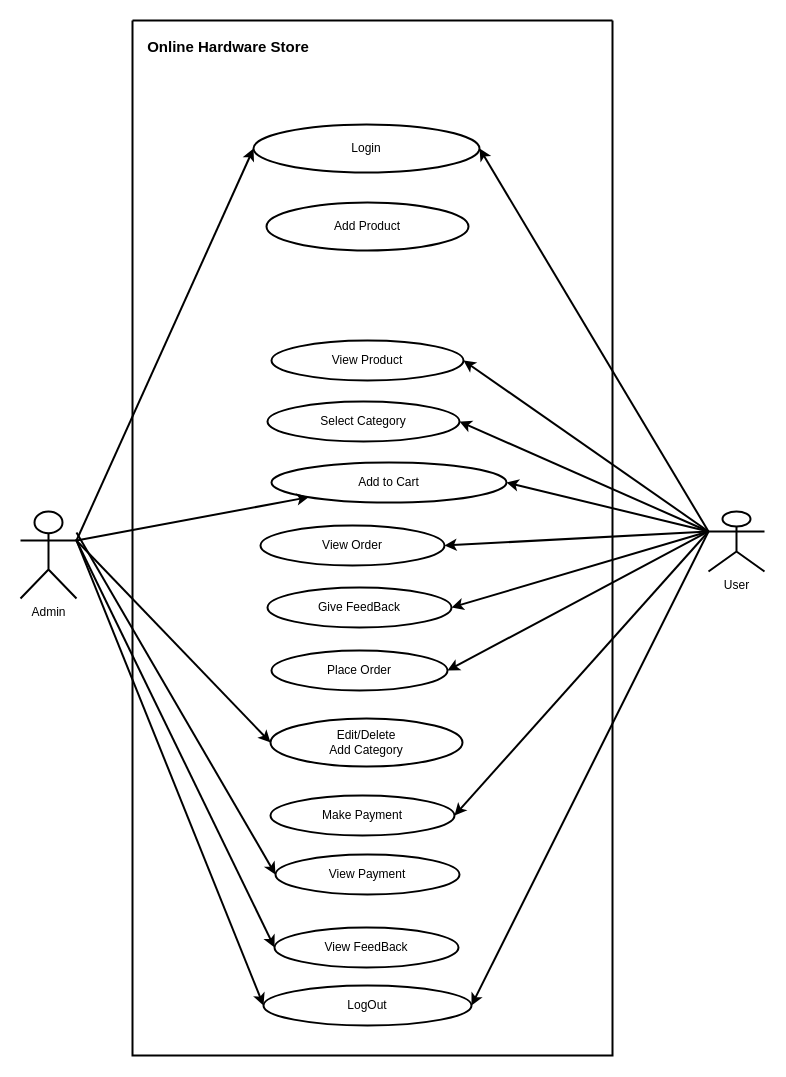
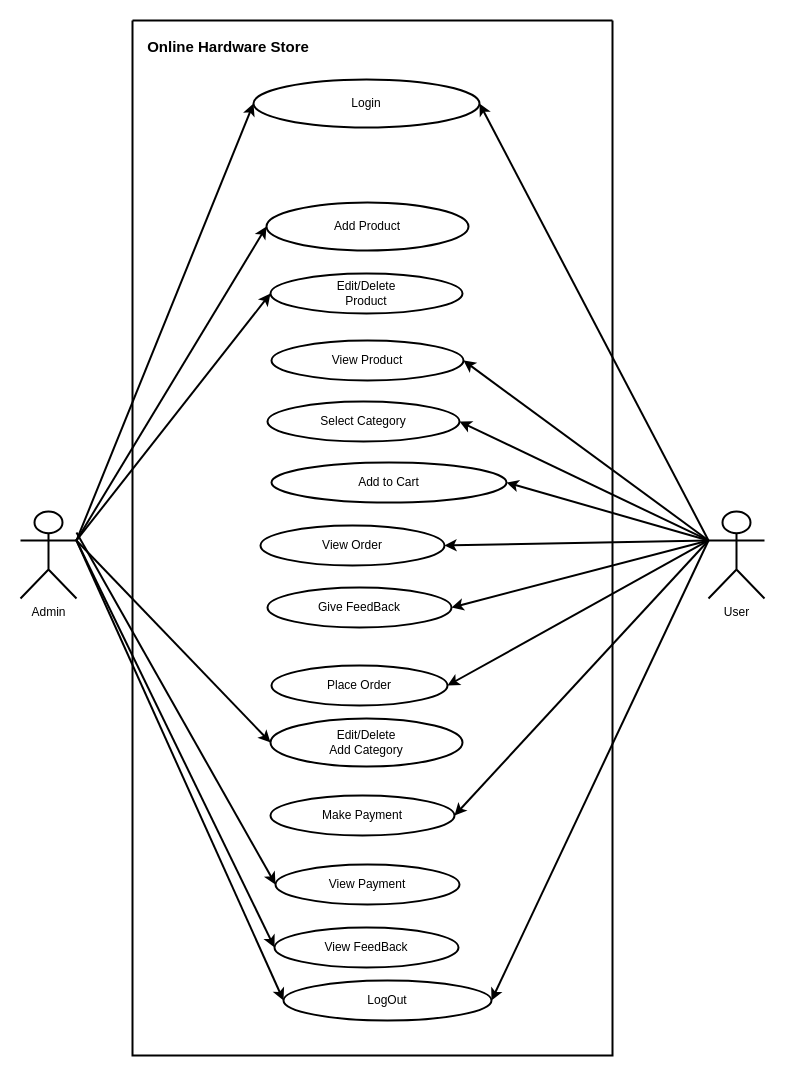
- <mxCell id="3" value="Login" style="shape=ellipse;html=1;dashed=0;whiteSpace=wrap;perimeter=ellipsePerimeter;strokeWidth=2;" parent="2" vertex="1"><mxGeometry x="121" y="104" width="226" height="48" as="geometry" /></mxCell>
+ <mxCell id="3" value="Login" style="shape=ellipse;html=1;dashed=0;whiteSpace=wrap;perimeter=ellipsePerimeter;strokeWidth=2;" parent="2" vertex="1"><mxGeometry x="121" y="59" width="226" height="48" as="geometry" /></mxCell>
+ <mxCell id="5" value="Edit/Delete&lt;br&gt;Product" style="shape=ellipse;html=1;dashed=0;whiteSpace=wrap;perimeter=ellipsePerimeter;strokeWidth=2;" parent="2" vertex="1"><mxGeometry x="138" y="253" width="192" height="40" as="geometry" /></mxCell>
+ <mxCell id="32" value="" style="endArrow=classic;html=1;rounded=0;entryX=0;entryY=0.5;entryDx=0;entryDy=0;exitX=1;exitY=0.333;exitDx=0;exitDy=0;exitPerimeter=0;strokeWidth=2;" parent="1" source="18" target="5" edge="1"><mxGeometry width="50" height="50" relative="1" as="geometry"><mxPoint x="716" y="548" as="sourcePoint" /><mxPoint x="470" y="301" as="targetPoint" /></mxGeometry></mxCell>
- <mxCell id="22" value="" style="endArrow=classic;html=1;rounded=0;exitX=1;exitY=0.333;exitDx=0;exitDy=0;exitPerimeter=0;strokeWidth=2;" parent="1" source="18" target="8" edge="1"><mxGeometry width="50" height="50" relative="1" as="geometry"><mxPoint x="100" y="564" as="sourcePoint" /><mxPoint x="272" y="127" as="targetPoint" /></mxGeometry></mxCell>
+ <mxCell id="22" value="" style="endArrow=classic;html=1;rounded=0;entryX=0;entryY=0.5;entryDx=0;entryDy=0;exitX=1;exitY=0.333;exitDx=0;exitDy=0;exitPerimeter=0;strokeWidth=2;" parent="1" source="18" target="4" edge="1"><mxGeometry width="50" height="50" relative="1" as="geometry"><mxPoint x="100" y="564" as="sourcePoint" /><mxPoint x="272" y="127" as="targetPoint" /></mxGeometry></mxCell>
- <mxCell id="19" value="User" style="shape=umlActor;verticalLabelPosition=bottom;verticalAlign=top;html=1;outlineConnect=0;strokeWidth=2;" parent="1" vertex="1"><mxGeometry x="708" y="511" width="56" height="60" as="geometry" /></mxCell>
+ <mxCell id="19" value="User" style="shape=umlActor;verticalLabelPosition=bottom;verticalAlign=top;html=1;outlineConnect=0;strokeWidth=2;" parent="1" vertex="1"><mxGeometry x="708" y="511" width="56" height="87" as="geometry" /></mxCell>
- <mxCell id="12" value="Place Order" style="shape=ellipse;html=1;dashed=0;whiteSpace=wrap;perimeter=ellipsePerimeter;strokeWidth=2;" parent="2" vertex="1"><mxGeometry x="139" y="630" width="176" height="40" as="geometry" /></mxCell>
+ <mxCell id="12" value="Place Order" style="shape=ellipse;html=1;dashed=0;whiteSpace=wrap;perimeter=ellipsePerimeter;strokeWidth=2;" parent="2" vertex="1"><mxGeometry x="139" y="645" width="176" height="40" as="geometry" /></mxCell>
- <mxCell id="16" value="View Payment" style="shape=ellipse;html=1;dashed=0;whiteSpace=wrap;perimeter=ellipsePerimeter;strokeWidth=2;" parent="2" vertex="1"><mxGeometry x="143" y="834" width="184" height="40" as="geometry" /></mxCell>
+ <mxCell id="16" value="View Payment" style="shape=ellipse;html=1;dashed=0;whiteSpace=wrap;perimeter=ellipsePerimeter;strokeWidth=2;" parent="2" vertex="1"><mxGeometry x="143" y="844" width="184" height="40" as="geometry" /></mxCell>
- <mxCell id="14" value="LogOut" style="shape=ellipse;html=1;dashed=0;whiteSpace=wrap;perimeter=ellipsePerimeter;strokeWidth=2;" parent="2" vertex="1"><mxGeometry x="131" y="965" width="208" height="40" as="geometry" /></mxCell>
+ <mxCell id="14" value="LogOut" style="shape=ellipse;html=1;dashed=0;whiteSpace=wrap;perimeter=ellipsePerimeter;strokeWidth=2;" parent="2" vertex="1"><mxGeometry x="151" y="960" width="208" height="40" as="geometry" /></mxCell>
